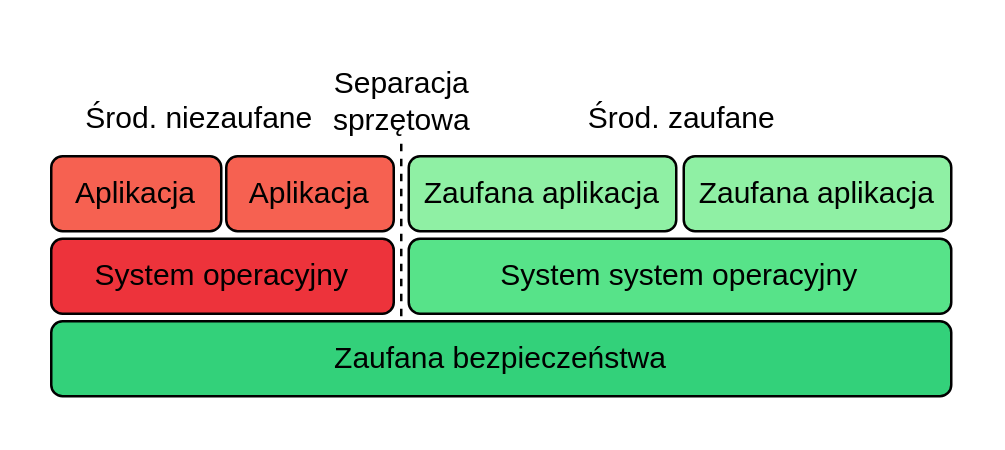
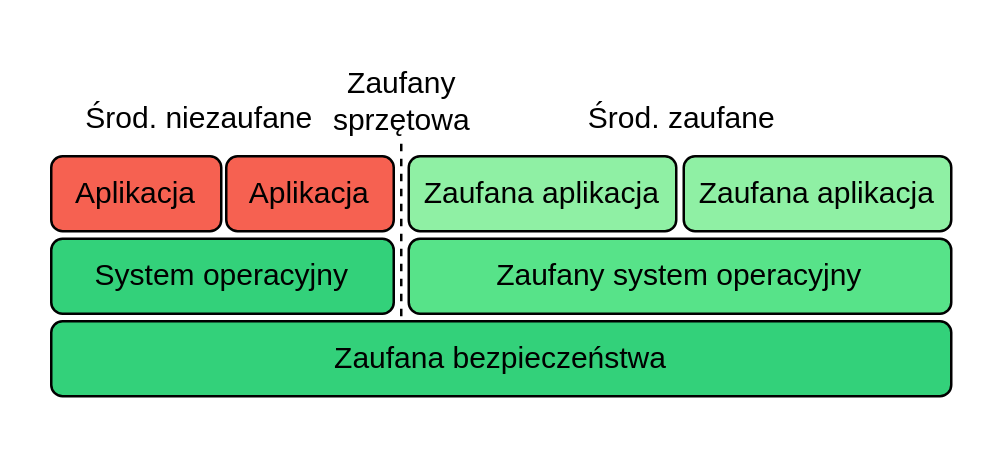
- <mxCell id="10" value="&lt;div&gt;Separacja&lt;/div&gt;&lt;div&gt;sprzętowa&lt;br&gt;&lt;/div&gt;" style="text;html=1;align=center;verticalAlign=middle;resizable=0;points=[];autosize=1;strokeColor=none;fillColor=none;" vertex="1" parent="1"><mxGeometry x="120" y="20" width="80" height="40" as="geometry" /></mxCell>
+ <mxCell id="10" value="&lt;div&gt;Zaufany&lt;/div&gt;&lt;div&gt;sprzętowa&lt;br&gt;&lt;/div&gt;" style="text;html=1;align=center;verticalAlign=middle;resizable=0;points=[];autosize=1;strokeColor=none;fillColor=none;" vertex="1" parent="1"><mxGeometry x="120" y="20" width="80" height="40" as="geometry" /></mxCell>
- <mxCell id="4" value="System operacyjny" style="rounded=1;whiteSpace=wrap;html=1;fillColor=#ed333b;" vertex="1" parent="1"><mxGeometry x="20" y="95" width="137" height="30" as="geometry" /></mxCell>
+ <mxCell id="4" value="System operacyjny" style="rounded=1;whiteSpace=wrap;html=1;fillColor=#33d17a;" vertex="1" parent="1"><mxGeometry x="20" y="95" width="137" height="30" as="geometry" /></mxCell>
- <mxCell id="3" value="System system operacyjny" style="rounded=1;whiteSpace=wrap;html=1;fillColor=#57e389;" vertex="1" parent="1"><mxGeometry x="163" y="95" width="217" height="30" as="geometry" /></mxCell>
+ <mxCell id="3" value="Zaufany system operacyjny" style="rounded=1;whiteSpace=wrap;html=1;fillColor=#57e389;" vertex="1" parent="1"><mxGeometry x="163" y="95" width="217" height="30" as="geometry" /></mxCell>
